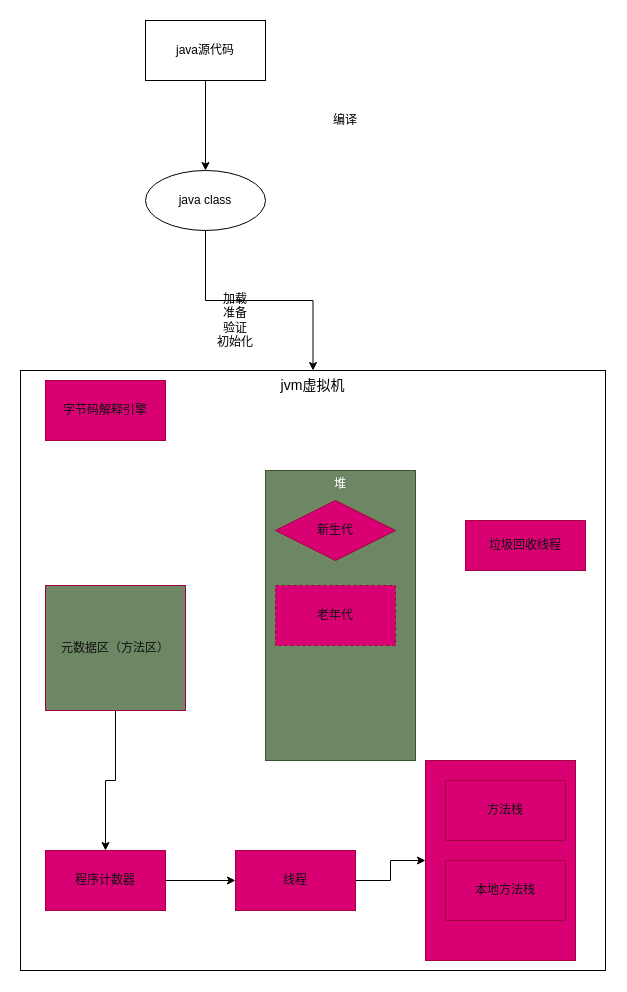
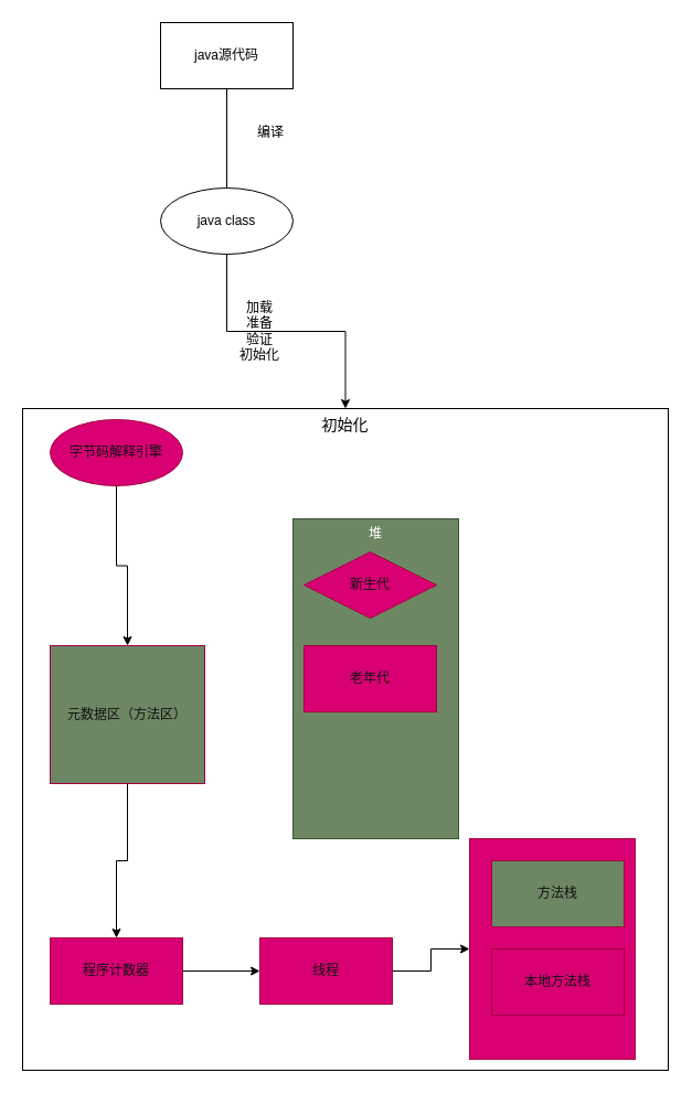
- <mxCell id="7" value="编译" style="text;html=1;strokeColor=none;fillColor=none;align=center;verticalAlign=middle;whiteSpace=wrap;rounded=0;" parent="1" vertex="1"><mxGeometry x="325" y="110" width="40" height="20" as="geometry" /></mxCell>
+ <mxCell id="7" value="编译" style="text;html=1;strokeColor=none;fillColor=none;align=center;verticalAlign=middle;whiteSpace=wrap;rounded=0;" parent="1" vertex="1"><mxGeometry x="225" y="110" width="40" height="20" as="geometry" /></mxCell>
- <mxCell id="2" style="edgeStyle=orthogonalEdgeStyle;rounded=0;orthogonalLoop=1;jettySize=auto;html=1;entryX=0.5;entryY=0;entryDx=0;entryDy=0;" parent="1" source="3" target="6" edge="1"><mxGeometry relative="1" as="geometry" /></mxCell>
+ <mxCell id="2" style="edgeStyle=orthogonalEdgeStyle;rounded=0;orthogonalLoop=1;jettySize=auto;html=1;entryX=0.5;entryY=0;entryDx=0;entryDy=0;endArrow=none;" parent="1" source="3" target="6" edge="1"><mxGeometry relative="1" as="geometry" /></mxCell>
- <mxCell id="8" value="加载 准备 验证&lt;br&gt;初始化" style="text;html=1;strokeColor=none;fillColor=none;align=center;verticalAlign=middle;whiteSpace=wrap;rounded=0;" parent="1" vertex="1"><mxGeometry x="215" y="310" width="40" height="20" as="geometry" /></mxCell>
+ <mxCell id="8" value="加载 准备 验证&lt;br&gt;初始化" style="text;html=1;strokeColor=none;fillColor=none;align=center;verticalAlign=middle;whiteSpace=wrap;rounded=0;" parent="1" vertex="1"><mxGeometry x="215" y="290" width="40" height="20" as="geometry" /></mxCell>
- <mxCell id="4" value="&lt;font style=&quot;font-size: 14px&quot;&gt;jvm虚拟机&lt;/font&gt;" style="rounded=0;whiteSpace=wrap;html=1;align=center;verticalAlign=top;" parent="1" vertex="1"><mxGeometry x="20" y="370" width="585" height="600" as="geometry" /></mxCell>
+ <mxCell id="4" value="&lt;font style=&quot;font-size: 14px&quot;&gt;初始化&lt;/font&gt;" style="rounded=0;whiteSpace=wrap;html=1;align=center;verticalAlign=top;" parent="1" vertex="1"><mxGeometry x="20" y="370" width="585" height="600" as="geometry" /></mxCell>
- <mxCell id="10" value="字节码解释引擎" style="rounded=0;whiteSpace=wrap;html=1;fillColor=#d80073;strokeColor=#A50040;fontColor=#121212;" parent="1" vertex="1"><mxGeometry x="45" y="380" width="120" height="60" as="geometry" /></mxCell>
+ <mxCell id="10" value="字节码解释引擎" style="ellipse;whiteSpace=wrap;html=1;fillColor=#d80073;strokeColor=#A50040;fontColor=#121212;" parent="1" vertex="1"><mxGeometry x="45" y="380" width="120" height="60" as="geometry" /></mxCell>
+ <mxCell id="9" style="edgeStyle=orthogonalEdgeStyle;rounded=0;orthogonalLoop=1;jettySize=auto;html=1;fontColor=#121212;" parent="1" source="10" target="13" edge="1"><mxGeometry relative="1" as="geometry" /></mxCell>
- <mxCell id="19" value="垃圾回收线程" style="rounded=0;whiteSpace=wrap;html=1;fillColor=#d80073;strokeColor=#A50040;fontColor=#121212;" parent="1" vertex="1"><mxGeometry x="465" y="520" width="120" height="50" as="geometry" /></mxCell>
- <mxCell id="17" value="老年代" style="rounded=0;whiteSpace=wrap;html=1;fillColor=#d80073;strokeColor=#A50040;fontColor=#121212;dashed=1;" parent="1" vertex="1"><mxGeometry x="275" y="585" width="120" height="60" as="geometry" /></mxCell>
+ <mxCell id="17" value="老年代" style="rounded=0;whiteSpace=wrap;html=1;fillColor=#d80073;strokeColor=#A50040;fontColor=#121212;" parent="1" vertex="1"><mxGeometry x="275" y="585" width="120" height="60" as="geometry" /></mxCell>
- <mxCell id="22" value="方法栈" style="rounded=0;whiteSpace=wrap;html=1;fillColor=#d80073;strokeColor=#A50040;fontColor=#121212;" parent="1" vertex="1"><mxGeometry x="445" y="780" width="120" height="60" as="geometry" /></mxCell>
+ <mxCell id="22" value="方法栈" style="rounded=0;whiteSpace=wrap;html=1;fillColor=#6d8764;strokeColor=#A50040;fontColor=#121212;" parent="1" vertex="1"><mxGeometry x="445" y="780" width="120" height="60" as="geometry" /></mxCell>
